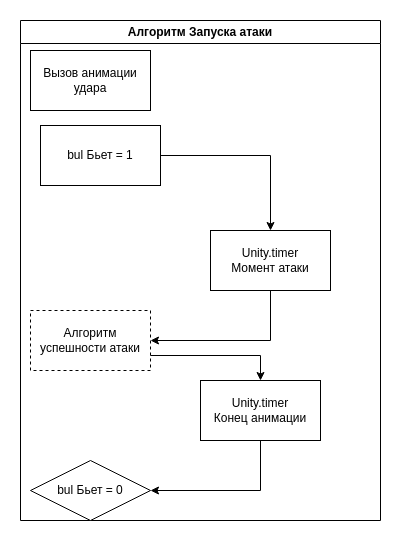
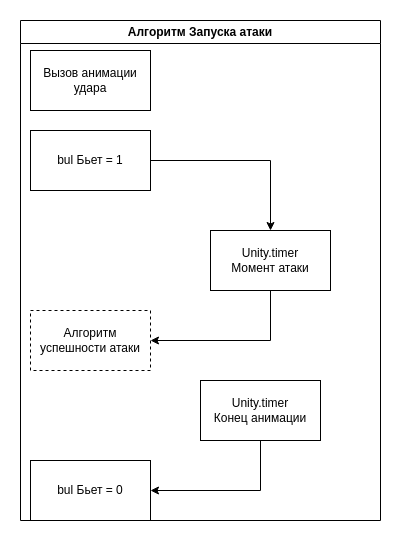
- <mxCell id="8" value="bul Бьет = 1" style="rounded=0;whiteSpace=wrap;html=1;" vertex="1" parent="2"><mxGeometry x="20" y="105" width="120" height="60" as="geometry" /></mxCell>
+ <mxCell id="8" value="bul Бьет = 1" style="rounded=0;whiteSpace=wrap;html=1;" vertex="1" parent="2"><mxGeometry x="10" y="110" width="120" height="60" as="geometry" /></mxCell>
- <mxCell id="12" style="edgeStyle=orthogonalEdgeStyle;rounded=0;orthogonalLoop=1;jettySize=auto;html=1;exitX=1;exitY=0.75;exitDx=0;exitDy=0;" edge="1" parent="2" source="6" target="11"><mxGeometry relative="1" as="geometry"><mxPoint x="230" y="370" as="targetPoint" /></mxGeometry></mxCell>
- <mxCell id="9" value="bul Бьет = 0" style="rhombus;whiteSpace=wrap;html=1;" vertex="1" parent="2"><mxGeometry x="9.999" y="440" width="120" height="60" as="geometry" /></mxCell>
+ <mxCell id="9" value="bul Бьет = 0" style="rounded=0;whiteSpace=wrap;html=1;" vertex="1" parent="2"><mxGeometry x="9.999" y="440" width="120" height="60" as="geometry" /></mxCell>
